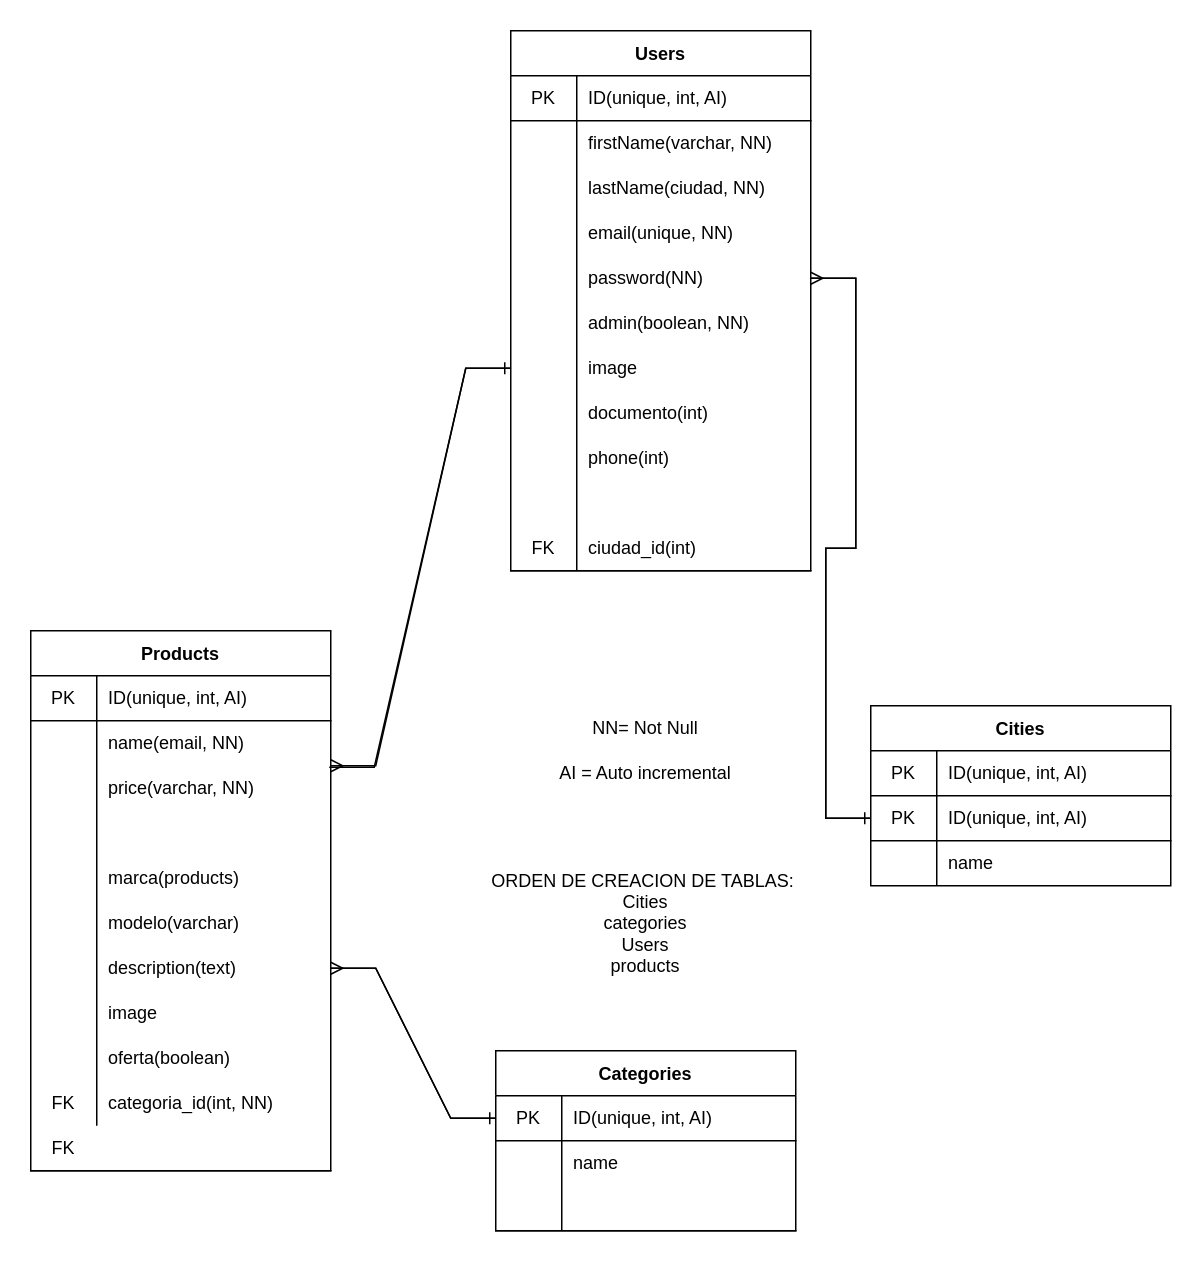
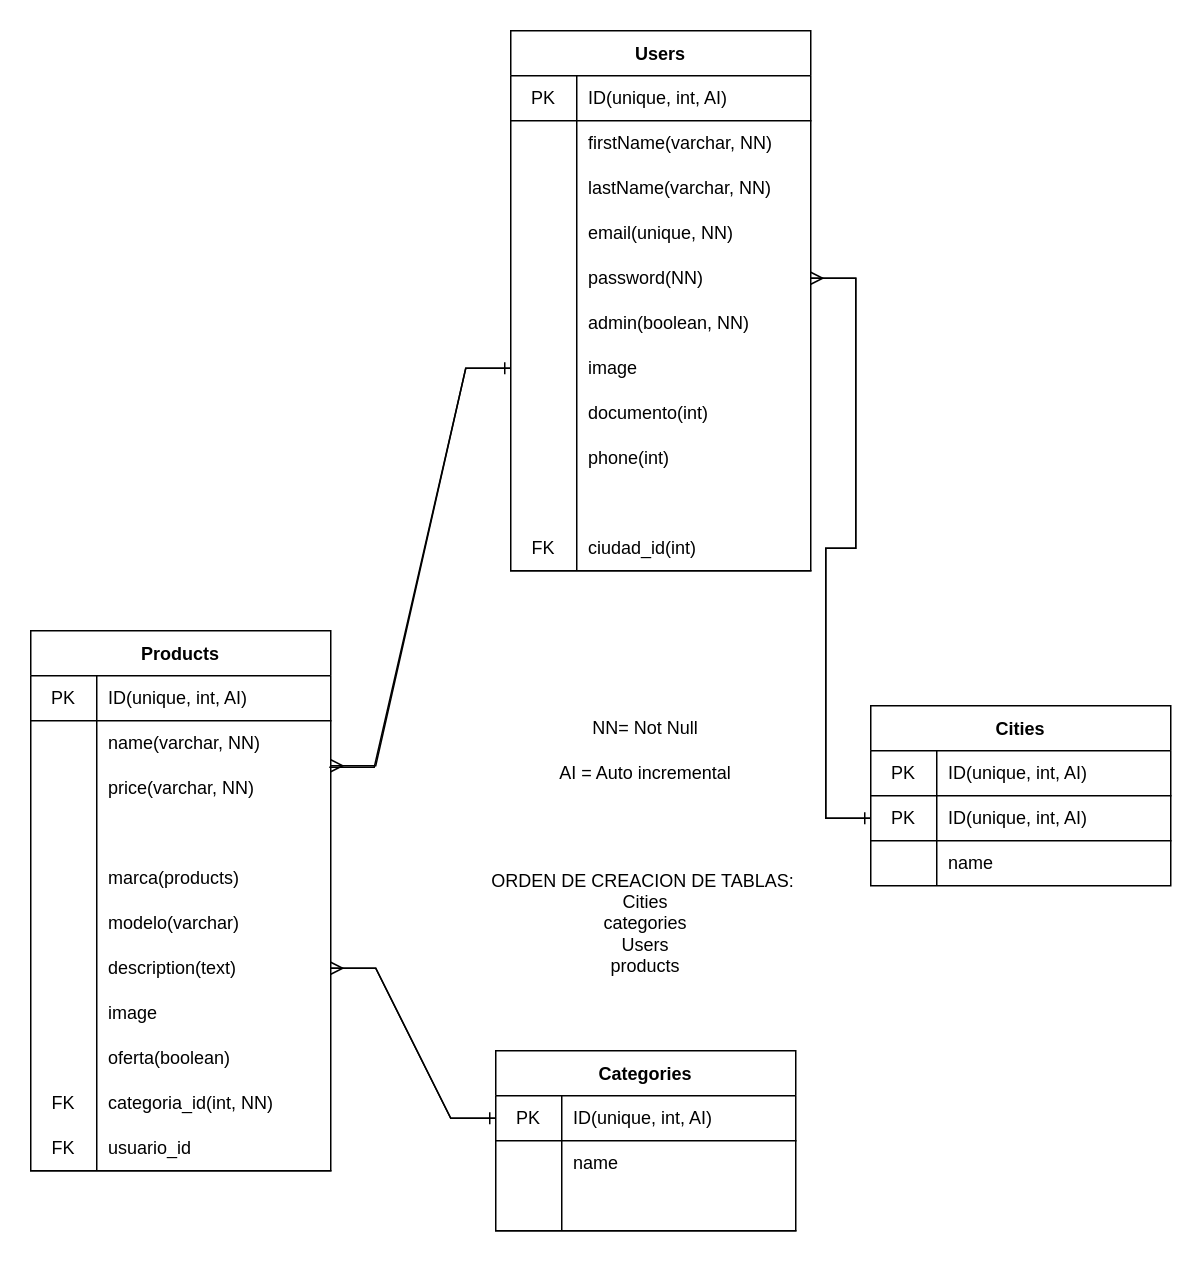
- <mxCell id="11" value="lastName(ciudad, NN)" style="shape=partialRectangle;html=1;whiteSpace=wrap;connectable=0;fillColor=none;top=0;left=0;bottom=0;right=0;align=left;spacingLeft=6;overflow=hidden;pointerEvents=1;" vertex="1" parent="9"><mxGeometry x="44" width="156" height="30" as="geometry"><mxRectangle width="156" height="30" as="alternateBounds" /></mxGeometry></mxCell>
+ <mxCell id="11" value="lastName(varchar, NN)" style="shape=partialRectangle;html=1;whiteSpace=wrap;connectable=0;fillColor=none;top=0;left=0;bottom=0;right=0;align=left;spacingLeft=6;overflow=hidden;pointerEvents=1;" vertex="1" parent="9"><mxGeometry x="44" width="156" height="30" as="geometry"><mxRectangle width="156" height="30" as="alternateBounds" /></mxGeometry></mxCell>
- <mxCell id="51" value="name(email, NN)" style="shape=partialRectangle;html=1;whiteSpace=wrap;connectable=0;fillColor=none;top=0;left=0;bottom=0;right=0;align=left;spacingLeft=6;overflow=hidden;pointerEvents=1;" vertex="1" parent="49"><mxGeometry x="44" width="156" height="30" as="geometry"><mxRectangle width="156" height="30" as="alternateBounds" /></mxGeometry></mxCell>
+ <mxCell id="51" value="name(varchar, NN)" style="shape=partialRectangle;html=1;whiteSpace=wrap;connectable=0;fillColor=none;top=0;left=0;bottom=0;right=0;align=left;spacingLeft=6;overflow=hidden;pointerEvents=1;" vertex="1" parent="49"><mxGeometry x="44" width="156" height="30" as="geometry"><mxRectangle width="156" height="30" as="alternateBounds" /></mxGeometry></mxCell>
+ <mxCell id="77" value="usuario_id" style="shape=partialRectangle;html=1;whiteSpace=wrap;connectable=0;fillColor=none;top=0;left=0;bottom=0;right=0;align=left;spacingLeft=6;overflow=hidden;pointerEvents=1;" vertex="1" parent="75"><mxGeometry x="44" width="156" height="30" as="geometry"><mxRectangle width="156" height="30" as="alternateBounds" /></mxGeometry></mxCell>
